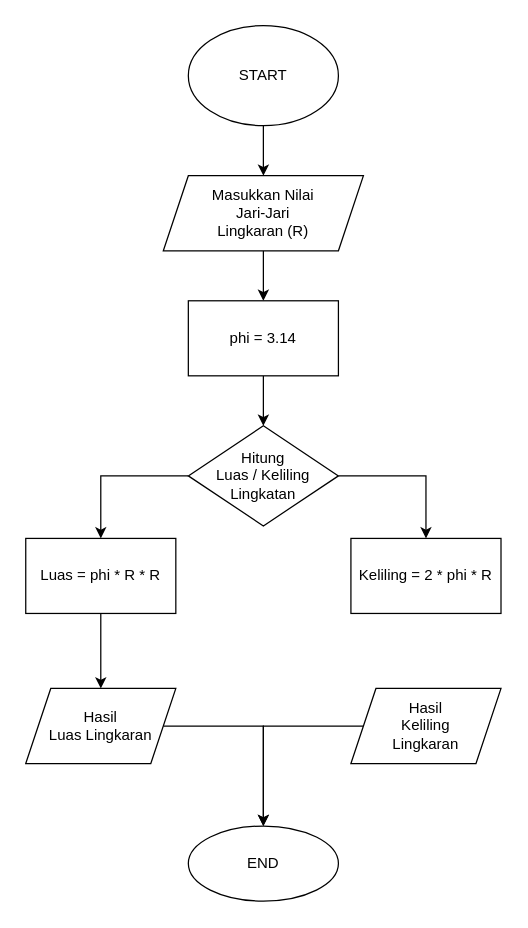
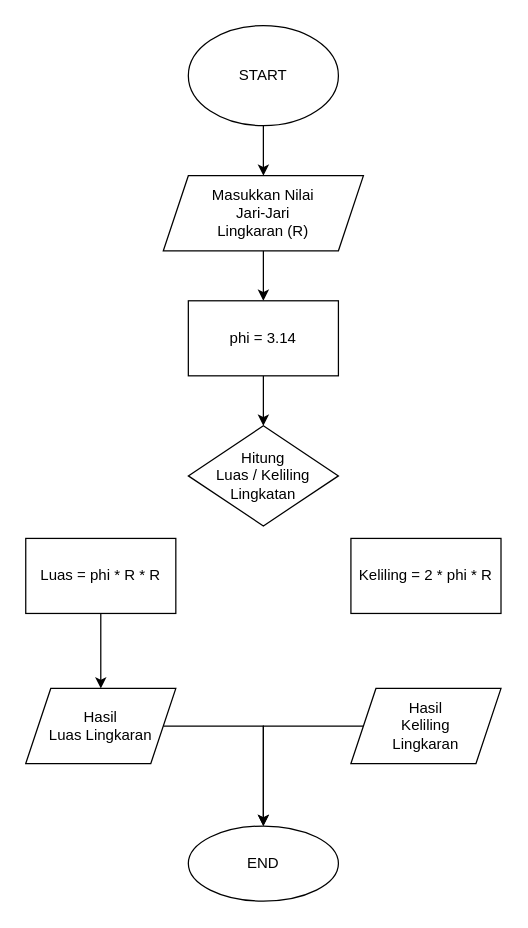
- <mxCell id="8" value="" style="edgeStyle=orthogonalEdgeStyle;rounded=0;orthogonalLoop=1;jettySize=auto;html=1;" edge="1" parent="1" source="10" target="12"><mxGeometry relative="1" as="geometry" /></mxCell>
- <mxCell id="9" value="" style="edgeStyle=orthogonalEdgeStyle;rounded=0;orthogonalLoop=1;jettySize=auto;html=1;" edge="1" parent="1" source="10" target="13"><mxGeometry relative="1" as="geometry" /></mxCell>
